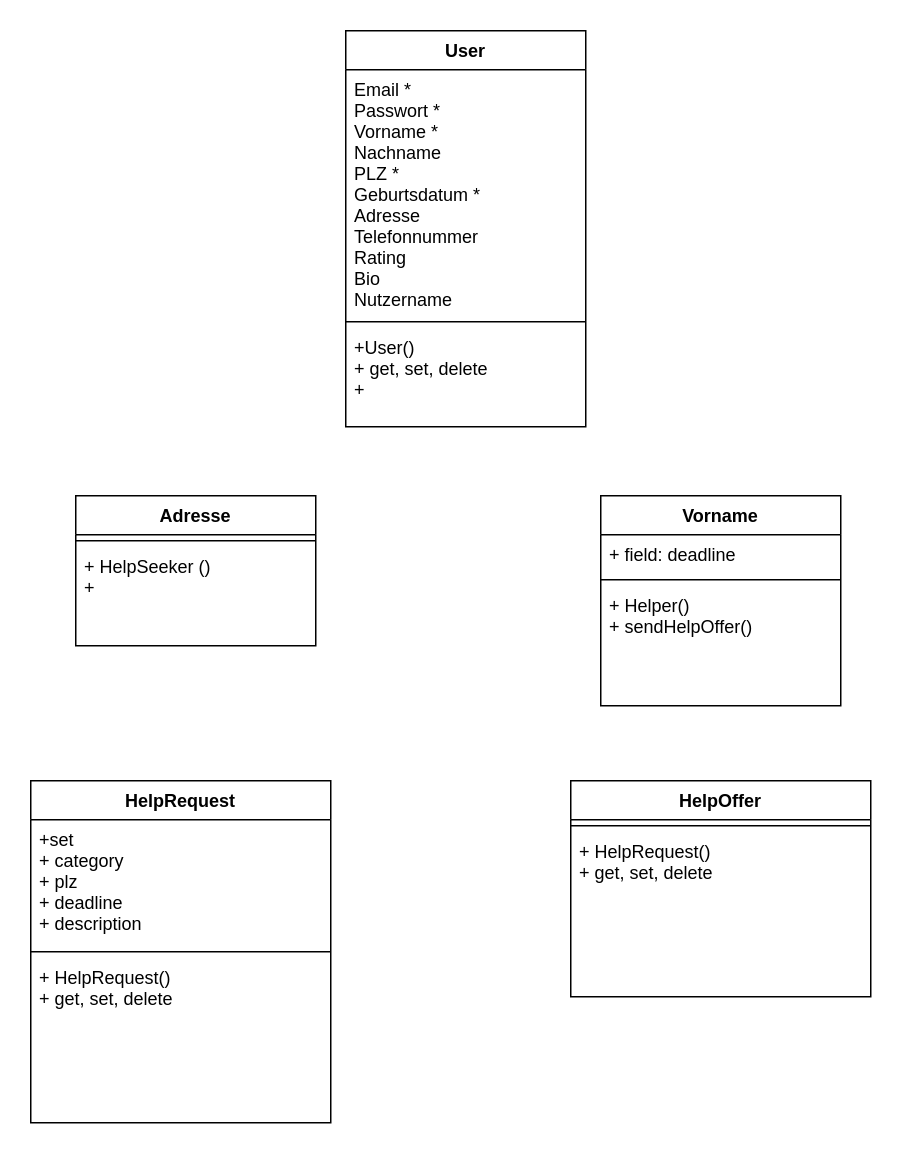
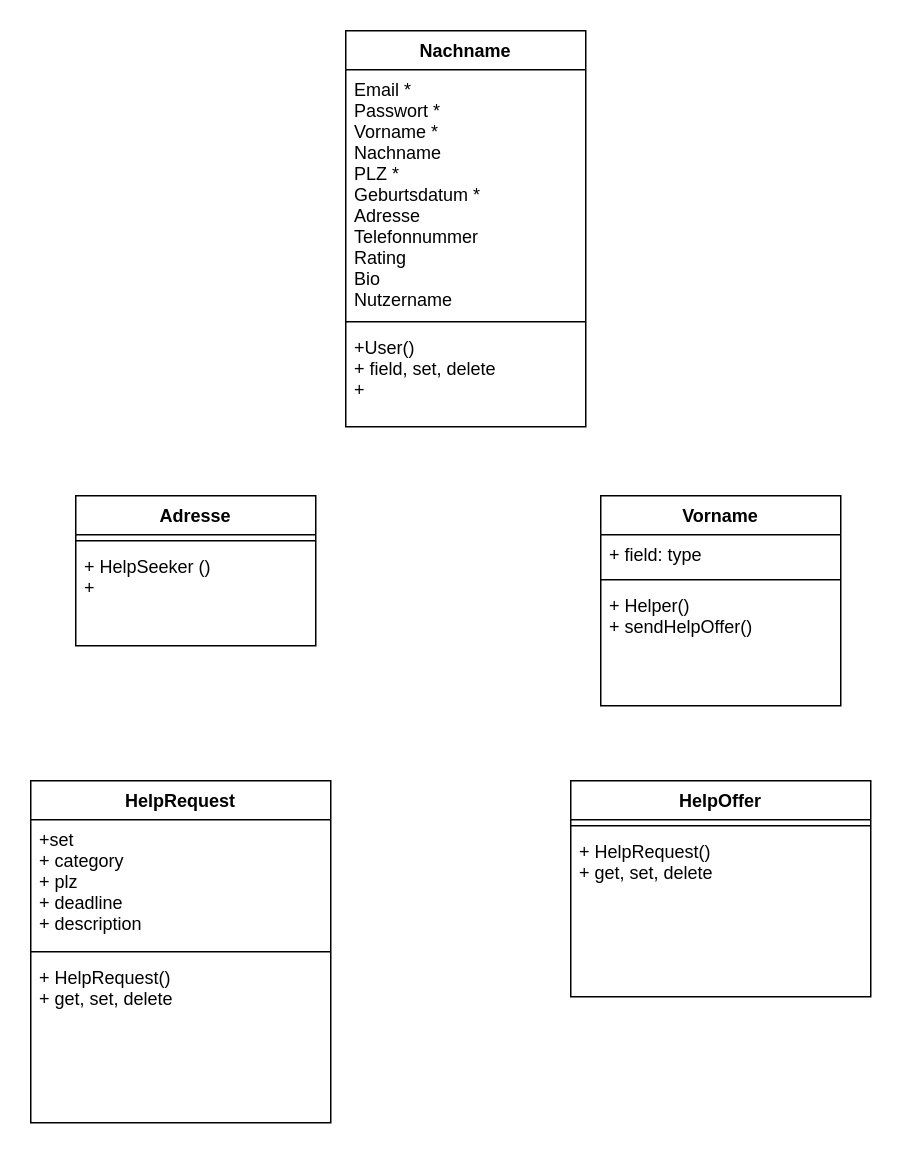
- <mxCell id="5" value="User&#10;" style="swimlane;fontStyle=1;align=center;verticalAlign=top;childLayout=stackLayout;horizontal=1;startSize=26;horizontalStack=0;resizeParent=1;resizeParentMax=0;resizeLast=0;collapsible=1;marginBottom=0;" vertex="1" parent="1"><mxGeometry x="230" y="20" width="160" height="264" as="geometry" /></mxCell>
+ <mxCell id="5" value="Nachname&#10;" style="swimlane;fontStyle=1;align=center;verticalAlign=top;childLayout=stackLayout;horizontal=1;startSize=26;horizontalStack=0;resizeParent=1;resizeParentMax=0;resizeLast=0;collapsible=1;marginBottom=0;" vertex="1" parent="1"><mxGeometry x="230" y="20" width="160" height="264" as="geometry" /></mxCell>
- <mxCell id="8" value="+User()&#10;+ get, set, delete&#10;+ &#10;&#10;" style="text;strokeColor=none;fillColor=none;align=left;verticalAlign=top;spacingLeft=4;spacingRight=4;overflow=hidden;rotatable=0;points=[[0,0.5],[1,0.5]];portConstraint=eastwest;" vertex="1" parent="5"><mxGeometry y="198" width="160" height="66" as="geometry" /></mxCell>
+ <mxCell id="8" value="+User()&#10;+ field, set, delete&#10;+ &#10;&#10;" style="text;strokeColor=none;fillColor=none;align=left;verticalAlign=top;spacingLeft=4;spacingRight=4;overflow=hidden;rotatable=0;points=[[0,0.5],[1,0.5]];portConstraint=eastwest;" vertex="1" parent="5"><mxGeometry y="198" width="160" height="66" as="geometry" /></mxCell>
- <mxCell id="17" value="+ field: deadline" style="text;strokeColor=none;fillColor=none;align=left;verticalAlign=top;spacingLeft=4;spacingRight=4;overflow=hidden;rotatable=0;points=[[0,0.5],[1,0.5]];portConstraint=eastwest;" vertex="1" parent="16"><mxGeometry y="26" width="160" height="26" as="geometry" /></mxCell>
+ <mxCell id="17" value="+ field: type" style="text;strokeColor=none;fillColor=none;align=left;verticalAlign=top;spacingLeft=4;spacingRight=4;overflow=hidden;rotatable=0;points=[[0,0.5],[1,0.5]];portConstraint=eastwest;" vertex="1" parent="16"><mxGeometry y="26" width="160" height="26" as="geometry" /></mxCell>
